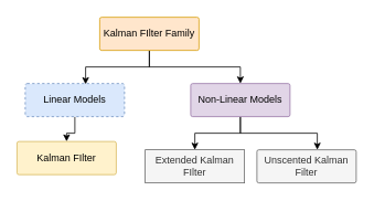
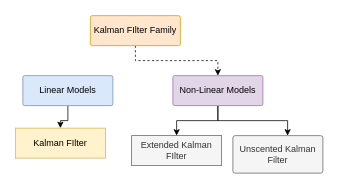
- <mxCell id="2" style="edgeStyle=orthogonalEdgeStyle;rounded=0;orthogonalLoop=1;jettySize=auto;html=1;entryX=0.608;entryY=0.025;entryDx=0;entryDy=0;entryPerimeter=0;" edge="1" parent="1" source="4" target="6"><mxGeometry relative="1" as="geometry" /></mxCell>
- <mxCell id="3" style="edgeStyle=orthogonalEdgeStyle;rounded=0;orthogonalLoop=1;jettySize=auto;html=1;" edge="1" parent="1" source="4" target="9"><mxGeometry relative="1" as="geometry" /></mxCell>
+ <mxCell id="3" style="edgeStyle=orthogonalEdgeStyle;rounded=0;orthogonalLoop=1;jettySize=auto;html=1;dashed=1;" edge="1" parent="1" source="4" target="9"><mxGeometry relative="1" as="geometry" /></mxCell>
- <mxCell id="6" value="Linear Models" style="rounded=1;whiteSpace=wrap;html=1;arcSize=6;fillColor=#dae8fc;strokeColor=#6c8ebf;dashed=1;" vertex="1" parent="1"><mxGeometry x="30" y="100" width="120" height="40" as="geometry" /></mxCell>
+ <mxCell id="6" value="Linear Models" style="rounded=1;whiteSpace=wrap;html=1;arcSize=6;fillColor=#dae8fc;strokeColor=#6c8ebf;" vertex="1" parent="1"><mxGeometry x="30" y="100" width="120" height="40" as="geometry" /></mxCell>
- <mxCell id="10" value="Kalman FIlter" style="rounded=1;whiteSpace=wrap;html=1;arcSize=6;fillColor=#fff2cc;strokeColor=#d6b656;" vertex="1" parent="1"><mxGeometry x="20" y="170" width="120" height="40" as="geometry" /></mxCell>
+ <mxCell id="10" value="Kalman FIlter" style="whiteSpace=wrap;html=1;arcSize=6;fillColor=#fff2cc;strokeColor=#d6b656;rounded=0;" vertex="1" parent="1"><mxGeometry x="20" y="170" width="120" height="40" as="geometry" /></mxCell>
- <mxCell id="12" value="Unscented Kalman Filter" style="rounded=1;whiteSpace=wrap;html=1;arcSize=6;fillColor=#f5f5f5;strokeColor=#666666;fontColor=#333333;" vertex="1" parent="1"><mxGeometry x="310" y="180" width="120" height="40" as="geometry" /></mxCell>
+ <mxCell id="12" value="Unscented Kalman Filter" style="rounded=1;whiteSpace=wrap;html=1;arcSize=6;fillColor=#f5f5f5;strokeColor=#666666;fontColor=#333333;" vertex="1" parent="1"><mxGeometry x="310" y="180" width="120" height="50" as="geometry" /></mxCell>
